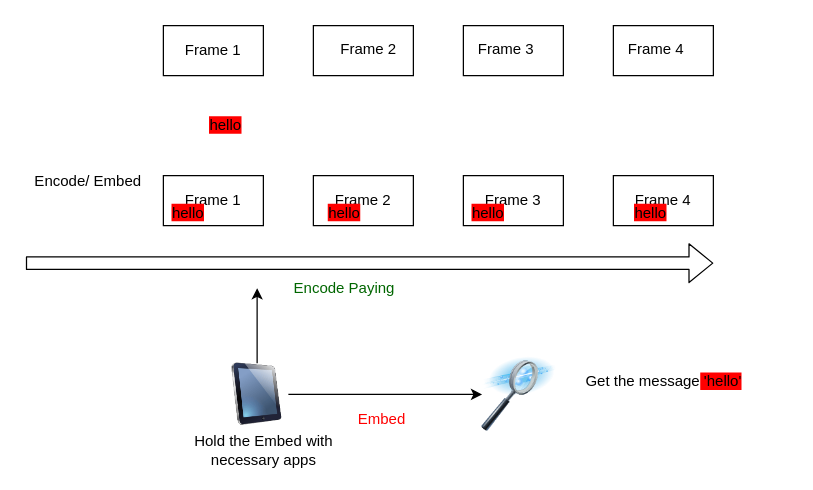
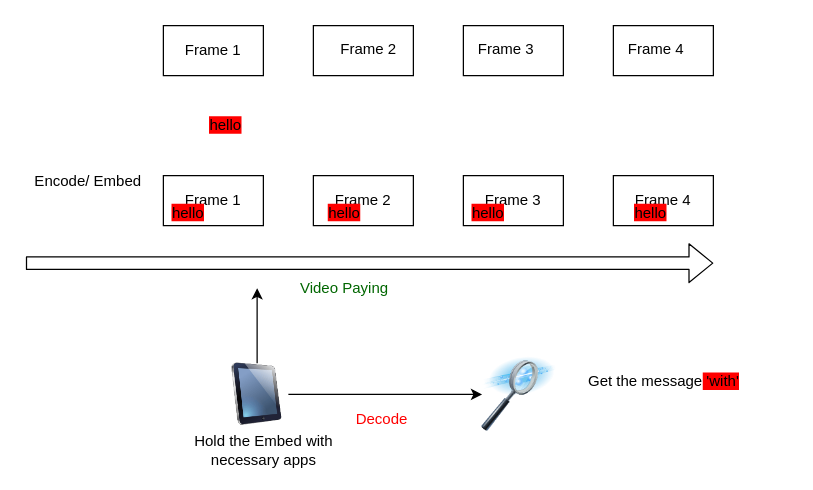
- <mxCell id="16" value="&lt;font color=&quot;#006600&quot;&gt;Encode Paying&lt;/font&gt;" style="text;html=1;strokeColor=none;fillColor=none;align=center;verticalAlign=middle;whiteSpace=wrap;rounded=0;" vertex="1" parent="1"><mxGeometry x="170" y="220" width="210" height="20" as="geometry" /></mxCell>
+ <mxCell id="16" value="&lt;font color=&quot;#006600&quot;&gt;Video Paying&lt;/font&gt;" style="text;html=1;strokeColor=none;fillColor=none;align=center;verticalAlign=middle;whiteSpace=wrap;rounded=0;" vertex="1" parent="1"><mxGeometry x="170" y="220" width="210" height="20" as="geometry" /></mxCell>
- <mxCell id="22" value="Get the message&lt;span style=&quot;background-color: rgb(255 , 0 , 0)&quot;&gt; 'hello'&lt;/span&gt;" style="text;html=1;strokeColor=none;fillColor=none;align=center;verticalAlign=middle;whiteSpace=wrap;rounded=0;" vertex="1" parent="1"><mxGeometry x="432.5" y="295" width="195" height="20" as="geometry" /></mxCell>
+ <mxCell id="22" value="Get the message&lt;span style=&quot;background-color: rgb(255 , 0 , 0)&quot;&gt; 'with'&lt;/span&gt;" style="text;html=1;strokeColor=none;fillColor=none;align=center;verticalAlign=middle;whiteSpace=wrap;rounded=0;" vertex="1" parent="1"><mxGeometry x="432.5" y="295" width="195" height="20" as="geometry" /></mxCell>
- <mxCell id="27" value="&lt;font color=&quot;#ff0000&quot;&gt;Embed&lt;/font&gt;" style="text;html=1;strokeColor=none;fillColor=none;align=center;verticalAlign=middle;whiteSpace=wrap;rounded=0;" vertex="1" parent="1"><mxGeometry x="285" y="325" width="40" height="20" as="geometry" /></mxCell>
+ <mxCell id="27" value="&lt;font color=&quot;#ff0000&quot;&gt;Decode&lt;/font&gt;" style="text;html=1;strokeColor=none;fillColor=none;align=center;verticalAlign=middle;whiteSpace=wrap;rounded=0;" vertex="1" parent="1"><mxGeometry x="285" y="325" width="40" height="20" as="geometry" /></mxCell>
